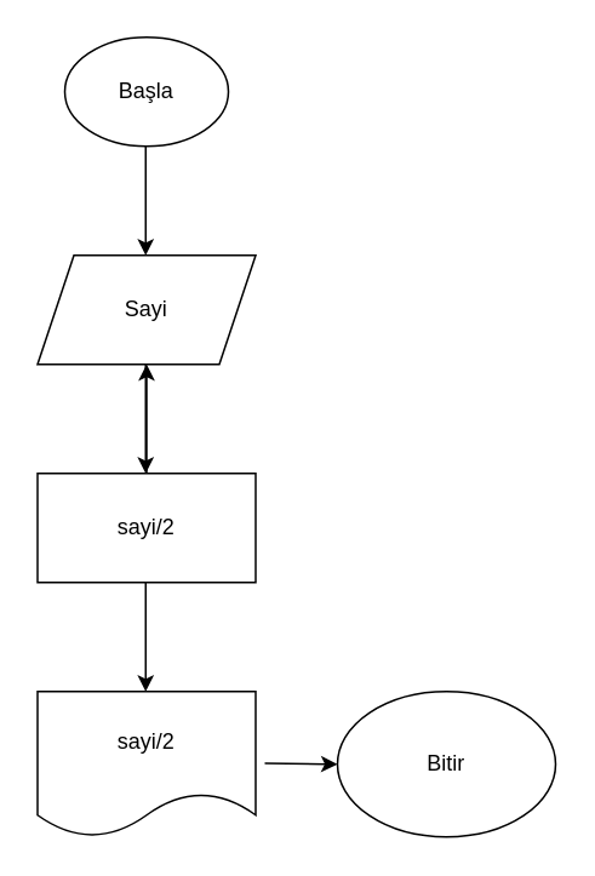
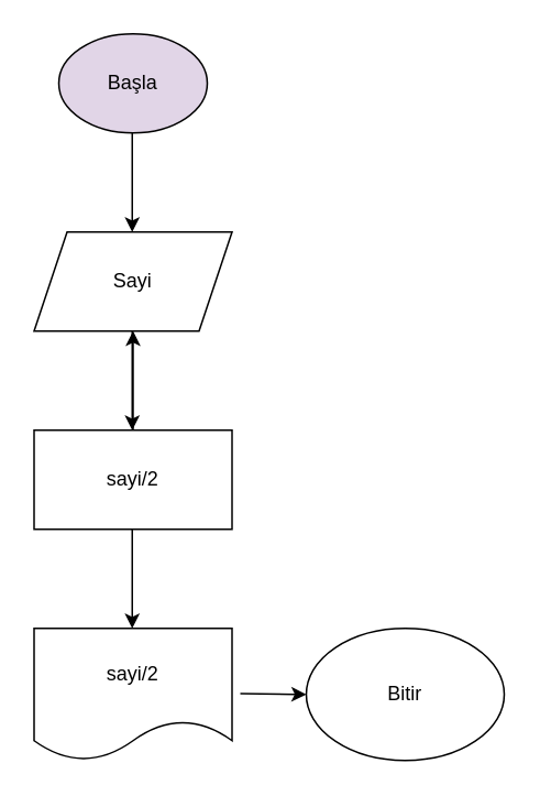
- <mxCell id="2" value="Başla" style="ellipse;whiteSpace=wrap;html=1;" vertex="1" parent="1"><mxGeometry x="35" y="20" width="90" height="60" as="geometry" /></mxCell>
+ <mxCell id="2" value="Başla" style="ellipse;whiteSpace=wrap;html=1;fillColor=#e1d5e7;" vertex="1" parent="1"><mxGeometry x="35" y="20" width="90" height="60" as="geometry" /></mxCell>
